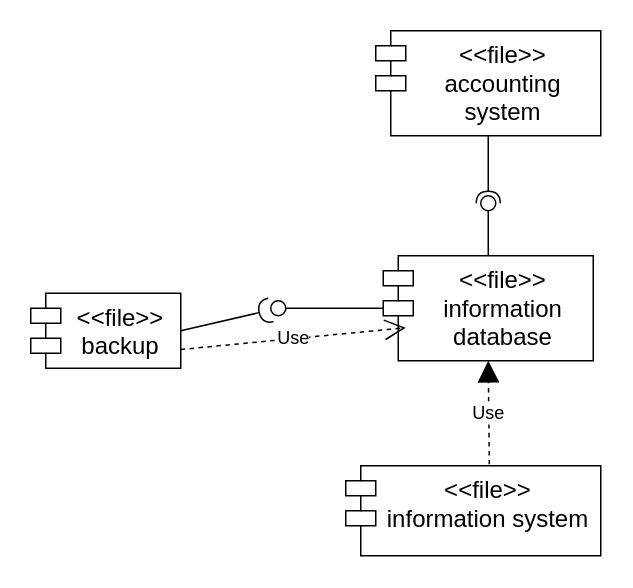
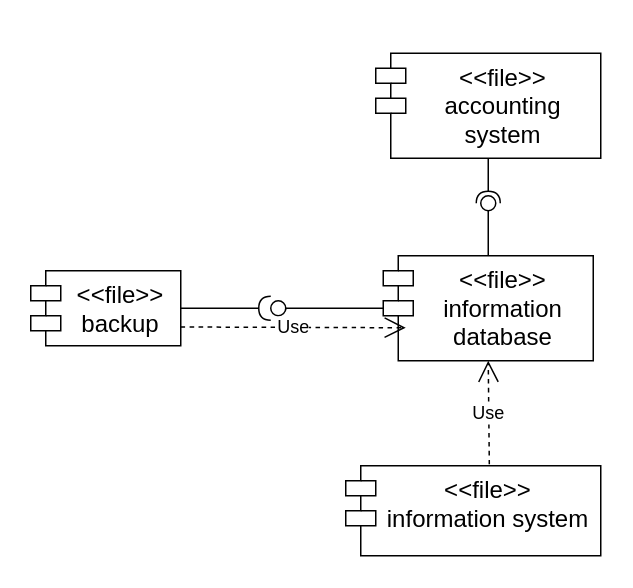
- <mxCell id="2" value="&amp;lt;&amp;lt;file&amp;gt;&amp;gt;&lt;br&gt;accounting system" style="shape=module;align=left;spacingLeft=20;align=center;verticalAlign=top;whiteSpace=wrap;html=1;fontSize=16;" vertex="1" parent="1"><mxGeometry x="250" y="20" width="150" height="70" as="geometry" /></mxCell>
+ <mxCell id="2" value="&amp;lt;&amp;lt;file&amp;gt;&amp;gt;&lt;br&gt;accounting system" style="shape=module;align=left;spacingLeft=20;align=center;verticalAlign=top;whiteSpace=wrap;html=1;fontSize=16;" vertex="1" parent="1"><mxGeometry x="250" y="35" width="150" height="70" as="geometry" /></mxCell>
- <mxCell id="5" value="&amp;lt;&amp;lt;file&amp;gt;&amp;gt;&lt;br&gt;backup" style="shape=module;align=left;spacingLeft=20;align=center;verticalAlign=top;whiteSpace=wrap;html=1;fontSize=16;" vertex="1" parent="1"><mxGeometry x="20" y="195" width="100" height="50" as="geometry" /></mxCell>
+ <mxCell id="5" value="&amp;lt;&amp;lt;file&amp;gt;&amp;gt;&lt;br&gt;backup" style="shape=module;align=left;spacingLeft=20;align=center;verticalAlign=top;whiteSpace=wrap;html=1;fontSize=16;" vertex="1" parent="1"><mxGeometry x="20" y="180" width="100" height="50" as="geometry" /></mxCell>
- <mxCell id="14" value="Use" style="endArrow=block;endSize=12;dashed=1;html=1;rounded=0;fontSize=12;curved=1;entryX=0.5;entryY=1;entryDx=0;entryDy=0;exitX=0.563;exitY=-0.017;exitDx=0;exitDy=0;exitPerimeter=0;" edge="1" parent="1" source="4" target="3"><mxGeometry width="160" relative="1" as="geometry"><mxPoint x="325" y="300" as="sourcePoint" /><mxPoint x="420" y="280" as="targetPoint" /></mxGeometry></mxCell>
+ <mxCell id="14" value="Use" style="endArrow=open;endSize=12;dashed=1;html=1;rounded=0;fontSize=12;curved=1;entryX=0.5;entryY=1;entryDx=0;entryDy=0;exitX=0.563;exitY=-0.017;exitDx=0;exitDy=0;exitPerimeter=0;" edge="1" parent="1" source="4" target="3"><mxGeometry width="160" relative="1" as="geometry"><mxPoint x="325" y="300" as="sourcePoint" /><mxPoint x="420" y="280" as="targetPoint" /></mxGeometry></mxCell>
